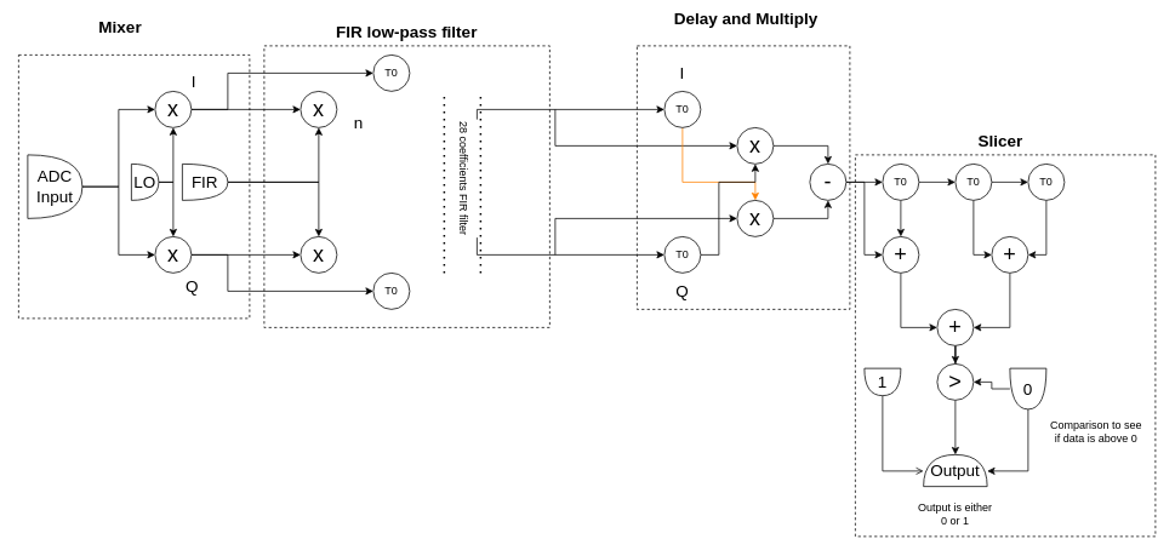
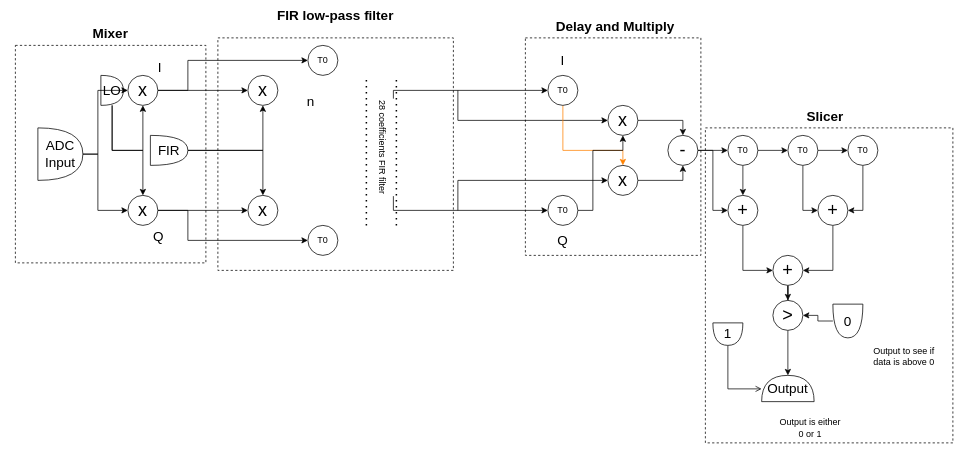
- <mxCell id="70" value="&lt;font style=&quot;font-size: 18px;&quot;&gt;&lt;b&gt;Delay and Multiply&lt;/b&gt;&lt;/font&gt;" style="text;html=1;strokeColor=none;fillColor=none;align=center;verticalAlign=middle;whiteSpace=wrap;rounded=0;" vertex="1" parent="1"><mxGeometry x="730" y="5" width="180" height="30" as="geometry" /></mxCell>
+ <mxCell id="70" value="&lt;font style=&quot;font-size: 18px;&quot;&gt;&lt;b&gt;Delay and Multiply&lt;/b&gt;&lt;/font&gt;" style="text;html=1;strokeColor=none;fillColor=none;align=center;verticalAlign=middle;whiteSpace=wrap;rounded=0;" vertex="1" parent="1"><mxGeometry x="730" y="20" width="180" height="30" as="geometry" /></mxCell>
- <mxCell id="75" value="&lt;font style=&quot;font-size: 18px;&quot;&gt;&lt;b&gt;Mixer&lt;/b&gt;&lt;/font&gt;" style="text;html=1;strokeColor=none;fillColor=none;align=center;verticalAlign=middle;whiteSpace=wrap;rounded=0;" vertex="1" parent="1"><mxGeometry x="42" y="15" width="180" height="30" as="geometry" /></mxCell>
+ <mxCell id="75" value="&lt;font style=&quot;font-size: 18px;&quot;&gt;&lt;b&gt;Mixer&lt;/b&gt;&lt;/font&gt;" style="text;html=1;strokeColor=none;fillColor=none;align=center;verticalAlign=middle;whiteSpace=wrap;rounded=0;" vertex="1" parent="1"><mxGeometry x="57" y="30" width="180" height="30" as="geometry" /></mxCell>
- <mxCell id="73" value="&lt;font style=&quot;font-size: 18px;&quot;&gt;&lt;b&gt;FIR low-pass filter&lt;/b&gt;&lt;/font&gt;" style="text;html=1;strokeColor=none;fillColor=none;align=center;verticalAlign=middle;whiteSpace=wrap;rounded=0;" vertex="1" parent="1"><mxGeometry x="357" y="20" width="180" height="30" as="geometry" /></mxCell>
+ <mxCell id="73" value="&lt;font style=&quot;font-size: 18px;&quot;&gt;&lt;b&gt;FIR low-pass filter&lt;/b&gt;&lt;/font&gt;" style="text;html=1;strokeColor=none;fillColor=none;align=center;verticalAlign=middle;whiteSpace=wrap;rounded=0;" vertex="1" parent="1"><mxGeometry x="357" y="5" width="180" height="30" as="geometry" /></mxCell>
- <mxCell id="22" value="n" style="text;html=1;strokeColor=none;fillColor=none;align=center;verticalAlign=middle;whiteSpace=wrap;rounded=0;fontSize=18;" vertex="1" parent="1"><mxGeometry x="379" y="120" width="30" height="30" as="geometry" /></mxCell>
+ <mxCell id="22" value="n" style="text;html=1;strokeColor=none;fillColor=none;align=center;verticalAlign=middle;whiteSpace=wrap;rounded=0;fontSize=18;" vertex="1" parent="1"><mxGeometry x="399" y="120" width="30" height="30" as="geometry" /></mxCell>
- <mxCell id="10" value="&lt;font style=&quot;font-size: 18px;&quot;&gt;LO&lt;/font&gt;" style="shape=or;whiteSpace=wrap;html=1;fontSize=12;direction=east;" vertex="1" parent="1"><mxGeometry x="144" y="180" width="30" height="40" as="geometry" /></mxCell>
+ <mxCell id="10" value="&lt;font style=&quot;font-size: 18px;&quot;&gt;LO&lt;/font&gt;" style="shape=or;whiteSpace=wrap;html=1;fontSize=12;direction=east;" vertex="1" parent="1"><mxGeometry x="134" y="100" width="30" height="40" as="geometry" /></mxCell>
- <mxCell id="13" value="&lt;font style=&quot;font-size: 18px;&quot;&gt;ADC&lt;br&gt;Input&lt;/font&gt;" style="shape=or;whiteSpace=wrap;html=1;fontSize=12;direction=east;" vertex="1" parent="1"><mxGeometry x="30" y="170" width="60" height="70" as="geometry" /></mxCell>
+ <mxCell id="13" value="&lt;font style=&quot;font-size: 18px;&quot;&gt;ADC&lt;br&gt;Input&lt;/font&gt;" style="shape=or;whiteSpace=wrap;html=1;fontSize=12;direction=east;" vertex="1" parent="1"><mxGeometry x="50" y="170" width="60" height="70" as="geometry" /></mxCell>
- <mxCell id="66" value="&lt;span style=&quot;font-size: 18px;&quot;&gt;1&lt;/span&gt;" style="shape=or;whiteSpace=wrap;html=1;fontSize=12;direction=south;" vertex="1" parent="1"><mxGeometry x="950" y="405" width="40" height="30" as="geometry" /></mxCell>
+ <mxCell id="66" value="&lt;span style=&quot;font-size: 18px;&quot;&gt;1&lt;/span&gt;" style="shape=or;whiteSpace=wrap;html=1;fontSize=12;direction=south;" vertex="1" parent="1"><mxGeometry x="950" y="430" width="40" height="30" as="geometry" /></mxCell>
- <mxCell id="67" value="Comparison to see if data is above 0" style="text;html=1;strokeColor=none;fillColor=none;align=center;verticalAlign=middle;whiteSpace=wrap;rounded=0;" vertex="1" parent="1"><mxGeometry x="1150" y="460" width="110" height="30" as="geometry" /></mxCell>
+ <mxCell id="67" value="Output to see if data is above 0" style="text;html=1;strokeColor=none;fillColor=none;align=center;verticalAlign=middle;whiteSpace=wrap;rounded=0;" vertex="1" parent="1"><mxGeometry x="1150" y="460" width="110" height="30" as="geometry" /></mxCell>
- <mxCell id="62" style="edgeStyle=orthogonalEdgeStyle;rounded=0;orthogonalLoop=1;jettySize=auto;html=1;strokeColor=#0A0A0A;" edge="1" parent="1" source="63" target="64"><mxGeometry relative="1" as="geometry"><Array as="points"><mxPoint x="1130" y="518" /></Array></mxGeometry></mxCell>
- <mxCell id="68" value="Output is either 0 or 1" style="text;html=1;strokeColor=none;fillColor=none;align=center;verticalAlign=middle;whiteSpace=wrap;rounded=0;" vertex="1" parent="1"><mxGeometry x="1005" y="550" width="90" height="30" as="geometry" /></mxCell>
+ <mxCell id="68" value="Output is either 0 or 1" style="text;html=1;strokeColor=none;fillColor=none;align=center;verticalAlign=middle;whiteSpace=wrap;rounded=0;" vertex="1" parent="1"><mxGeometry x="1035" y="555" width="90" height="30" as="geometry" /></mxCell>
